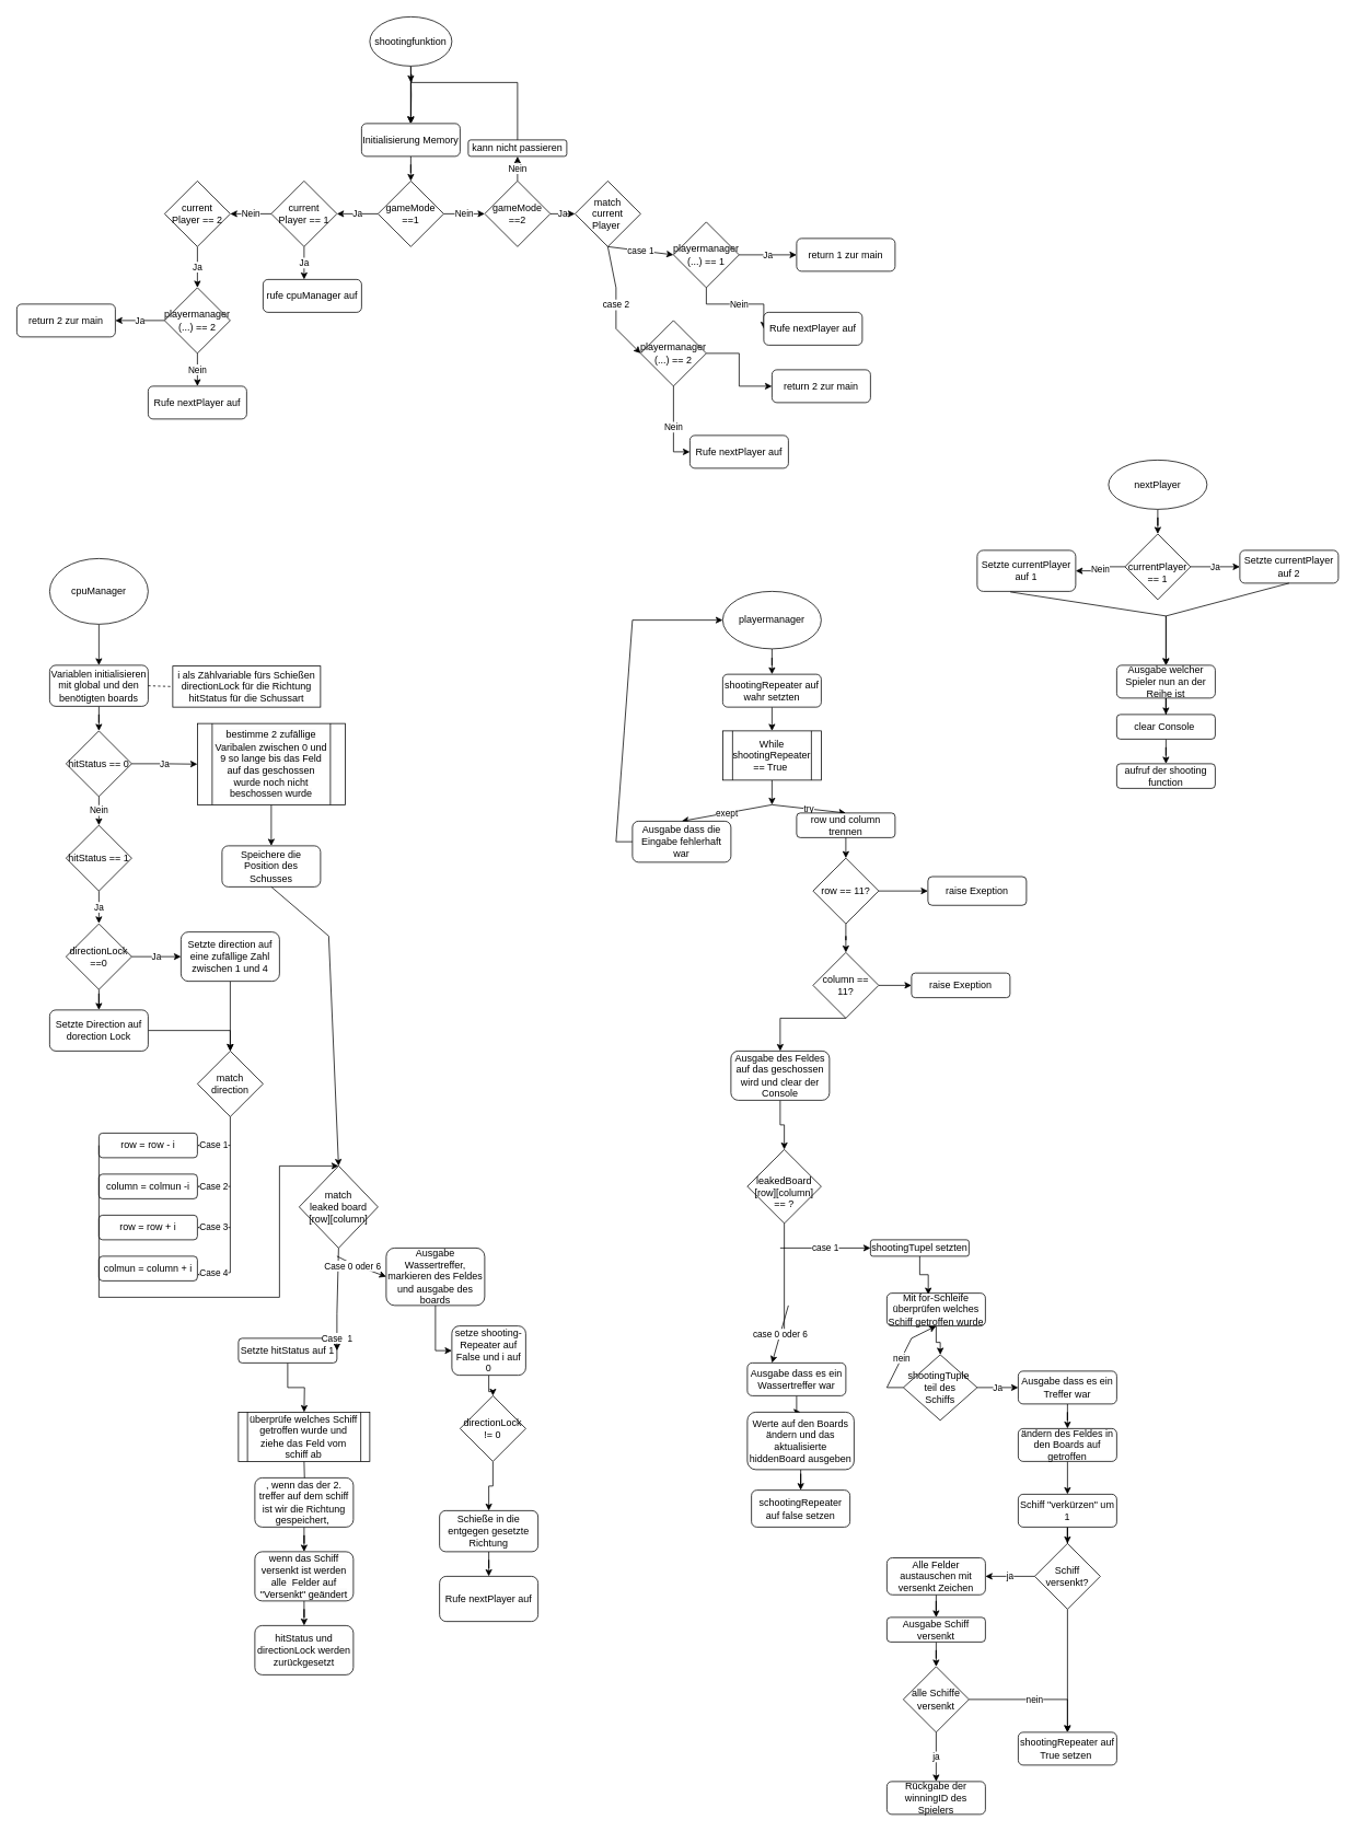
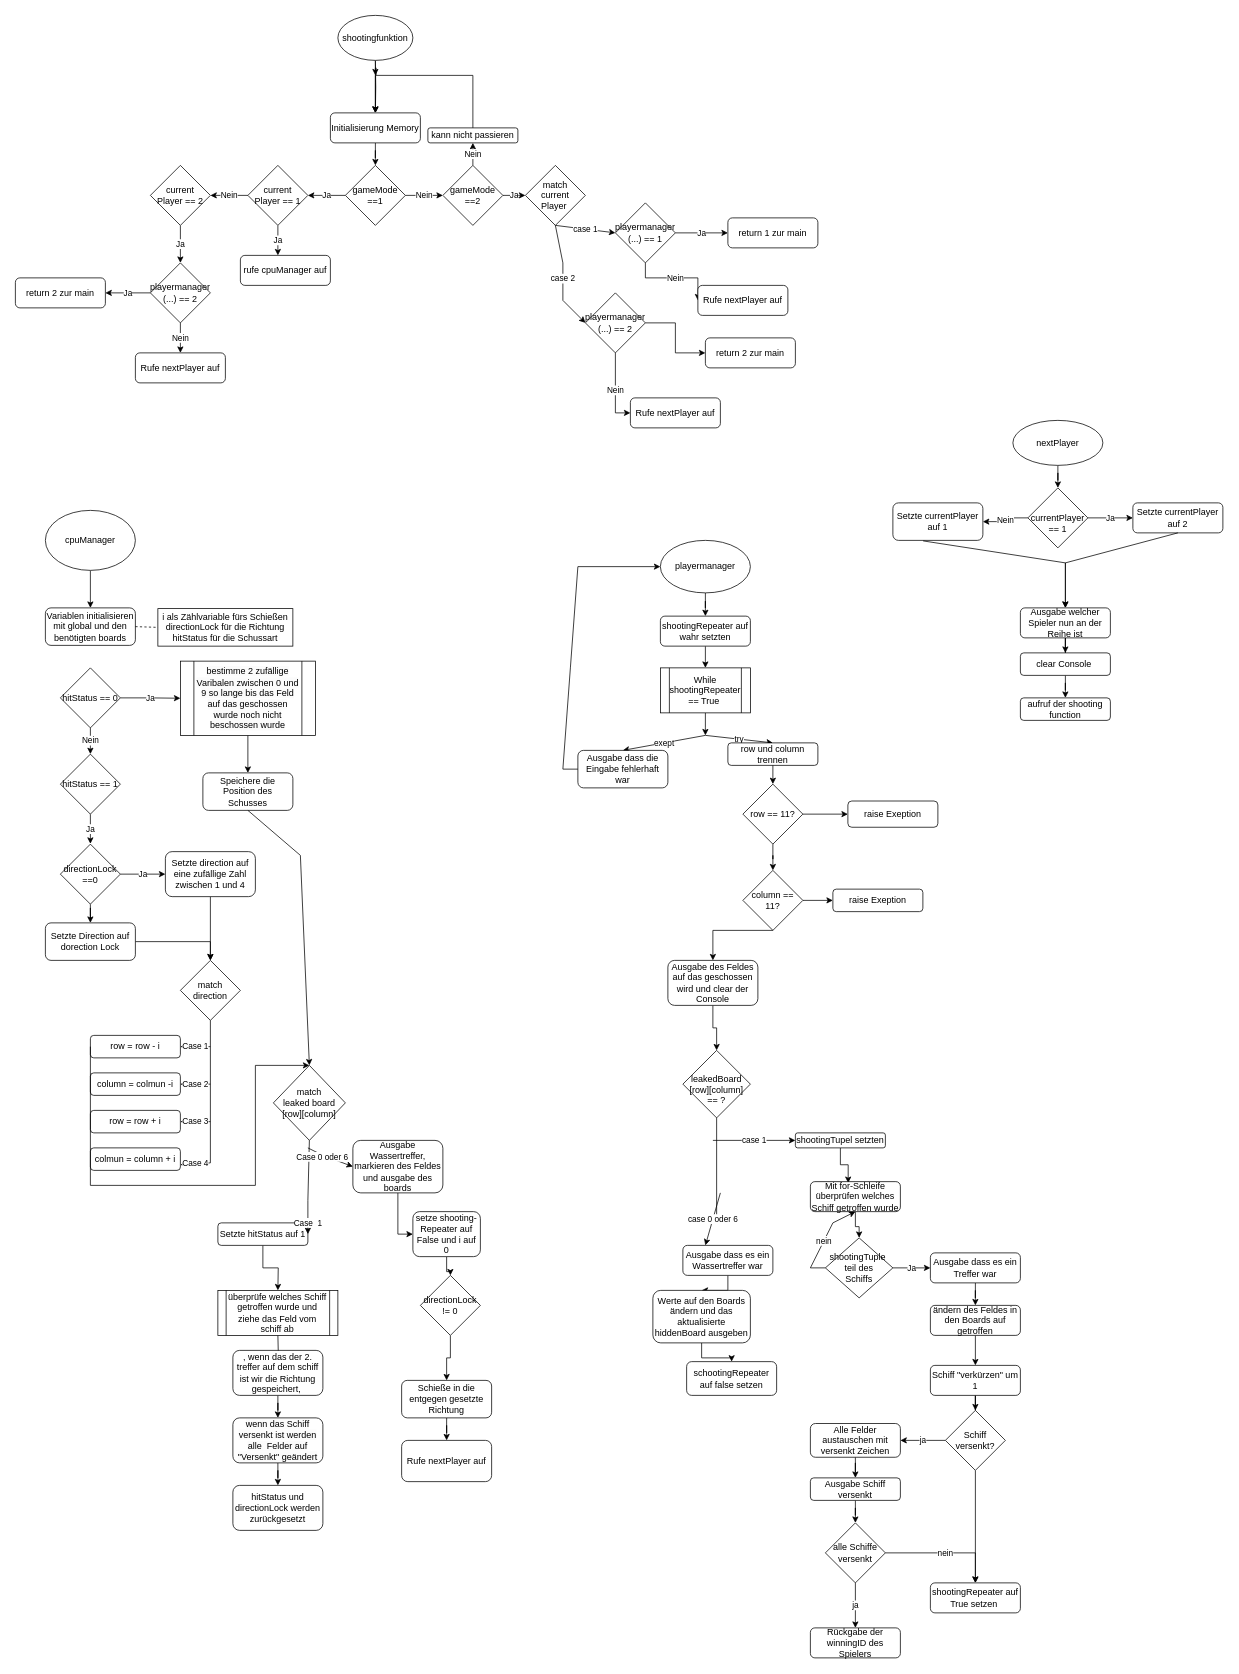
- <mxCell id="37" value="" style="edgeStyle=orthogonalEdgeStyle;rounded=0;orthogonalLoop=1;jettySize=auto;html=1;" parent="1" source="38" target="41" edge="1"><mxGeometry relative="1" as="geometry" /></mxCell>
- <mxCell id="130" value="Werte auf den Boards ändern und das aktualisierte hiddenBoard ausgeben" style="whiteSpace=wrap;html=1;rounded=1;" vertex="1" parent="1"><mxGeometry x="910" y="1720" width="130" height="70" as="geometry" /></mxCell>
+ <mxCell id="130" value="Werte auf den Boards ändern und das aktualisierte hiddenBoard ausgeben" style="whiteSpace=wrap;html=1;rounded=1;" vertex="1" parent="1"><mxGeometry x="870" y="1720" width="130" height="70" as="geometry" /></mxCell>
